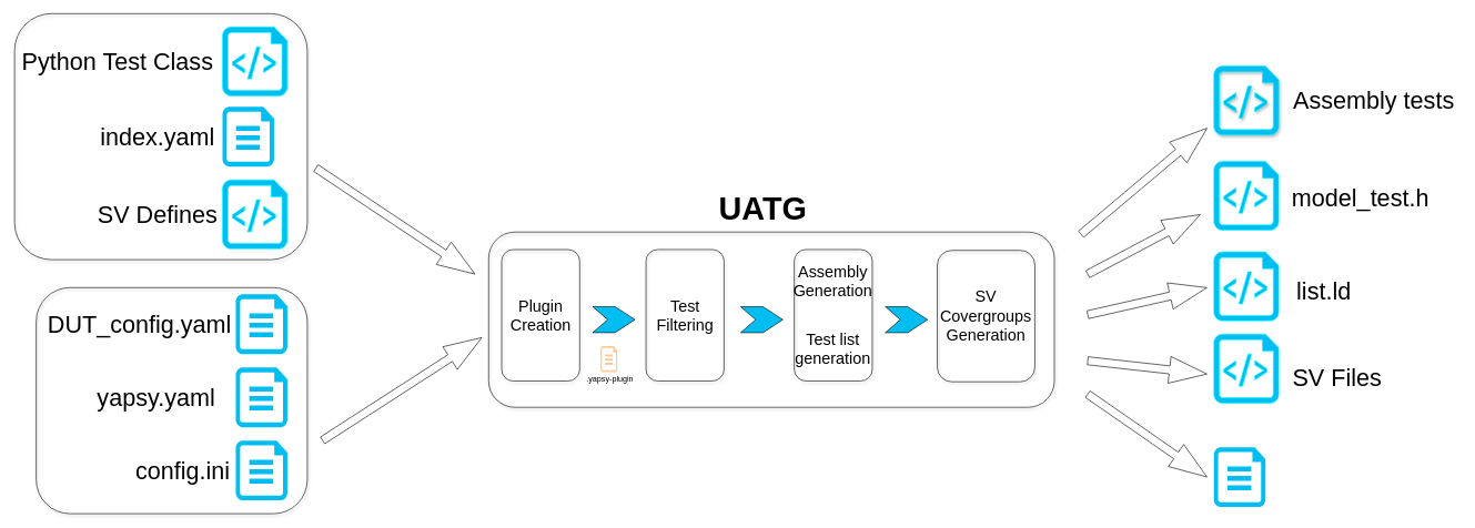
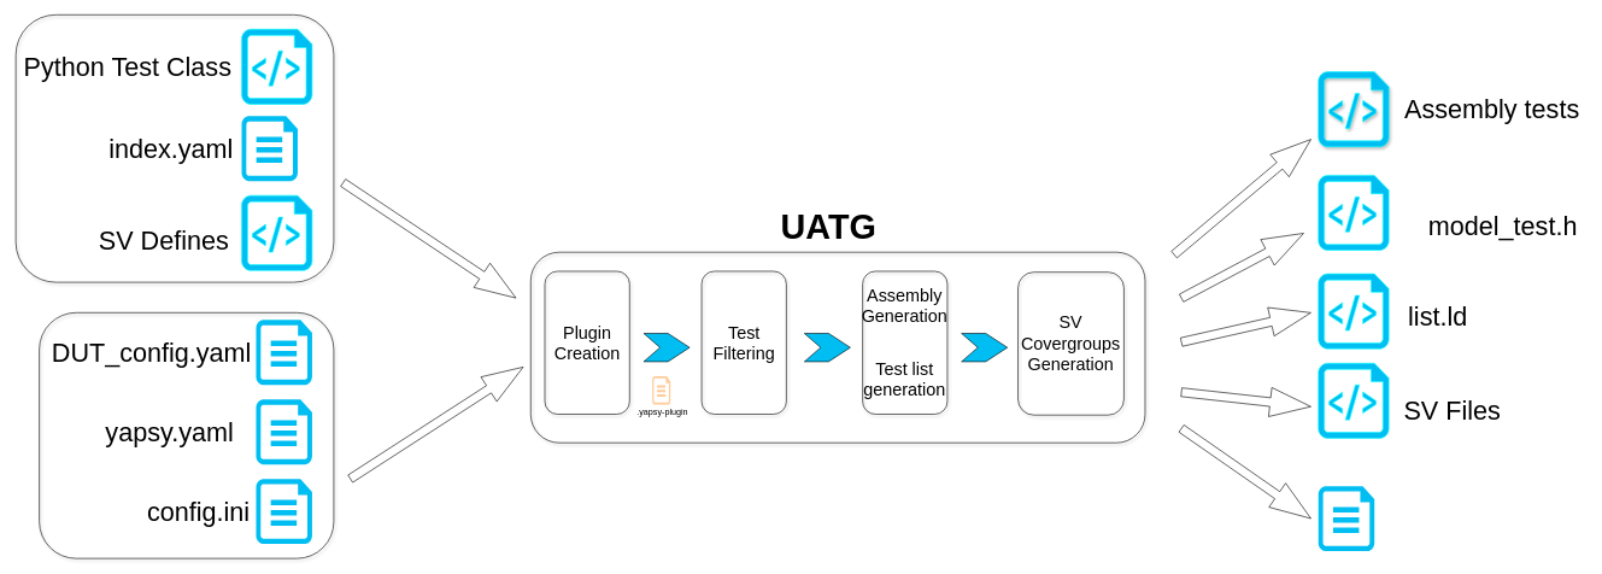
- <mxCell id="15" value="&lt;font style=&quot;font-size: 36px&quot;&gt;model_test.h&lt;/font&gt;" style="text;html=1;resizable=0;autosize=1;align=center;verticalAlign=middle;points=[];fillColor=none;strokeColor=none;rounded=0;shadow=1;" parent="1" vertex="1"><mxGeometry x="1933" y="282" width="220" height="30" as="geometry" /></mxCell>
+ <mxCell id="15" value="&lt;font style=&quot;font-size: 36px&quot;&gt;model_test.h&lt;/font&gt;" style="text;html=1;resizable=0;autosize=1;align=center;verticalAlign=middle;points=[];fillColor=none;strokeColor=none;rounded=0;shadow=1;" parent="1" vertex="1"><mxGeometry x="1968" y="297" width="220" height="30" as="geometry" /></mxCell>
- <mxCell id="25" value="&lt;font style=&quot;font-size: 36px&quot;&gt;SV Defines&lt;br&gt;&lt;/font&gt;" style="text;html=1;resizable=0;autosize=1;align=center;verticalAlign=middle;points=[];fillColor=none;strokeColor=none;rounded=0;" parent="18" vertex="1"><mxGeometry x="120" y="286.83" width="190" height="30" as="geometry" /></mxCell>
+ <mxCell id="25" value="&lt;font style=&quot;font-size: 36px&quot;&gt;SV Defines&lt;br&gt;&lt;/font&gt;" style="text;html=1;resizable=0;autosize=1;align=center;verticalAlign=middle;points=[];fillColor=none;strokeColor=none;rounded=0;" parent="18" vertex="1"><mxGeometry x="110" y="296.83" width="190" height="30" as="geometry" /></mxCell>
